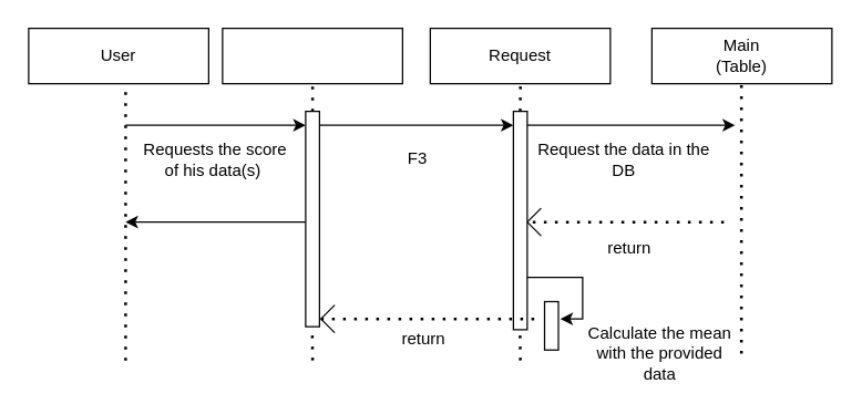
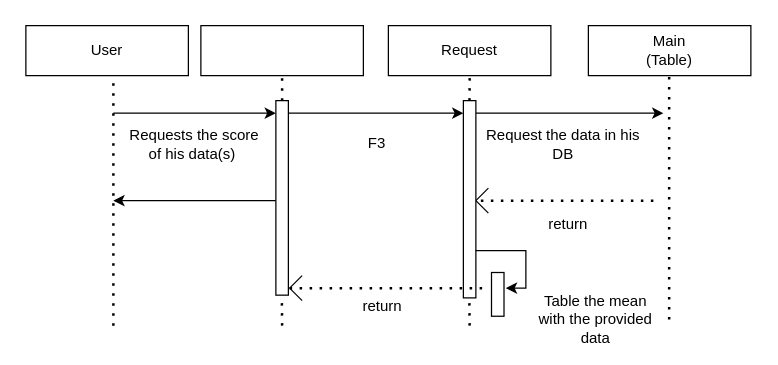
- <mxCell id="14" value="Request the data in the DB" style="text;html=1;strokeColor=none;fillColor=none;align=center;verticalAlign=middle;whiteSpace=wrap;rounded=0;" vertex="1" parent="1"><mxGeometry x="380" y="100" width="140" height="30" as="geometry" /></mxCell>
+ <mxCell id="14" value="Request the data in his DB" style="text;html=1;strokeColor=none;fillColor=none;align=center;verticalAlign=middle;whiteSpace=wrap;rounded=0;" vertex="1" parent="1"><mxGeometry x="380" y="100" width="140" height="30" as="geometry" /></mxCell>
- <mxCell id="28" value="Calculate the mean with the provided data" style="text;html=1;strokeColor=none;fillColor=none;align=center;verticalAlign=middle;whiteSpace=wrap;rounded=0;" vertex="1" parent="1"><mxGeometry x="423" y="240" width="106" height="30" as="geometry" /></mxCell>
+ <mxCell id="28" value="Table the mean with the provided data" style="text;html=1;strokeColor=none;fillColor=none;align=center;verticalAlign=middle;whiteSpace=wrap;rounded=0;" vertex="1" parent="1"><mxGeometry x="423" y="240" width="106" height="30" as="geometry" /></mxCell>
